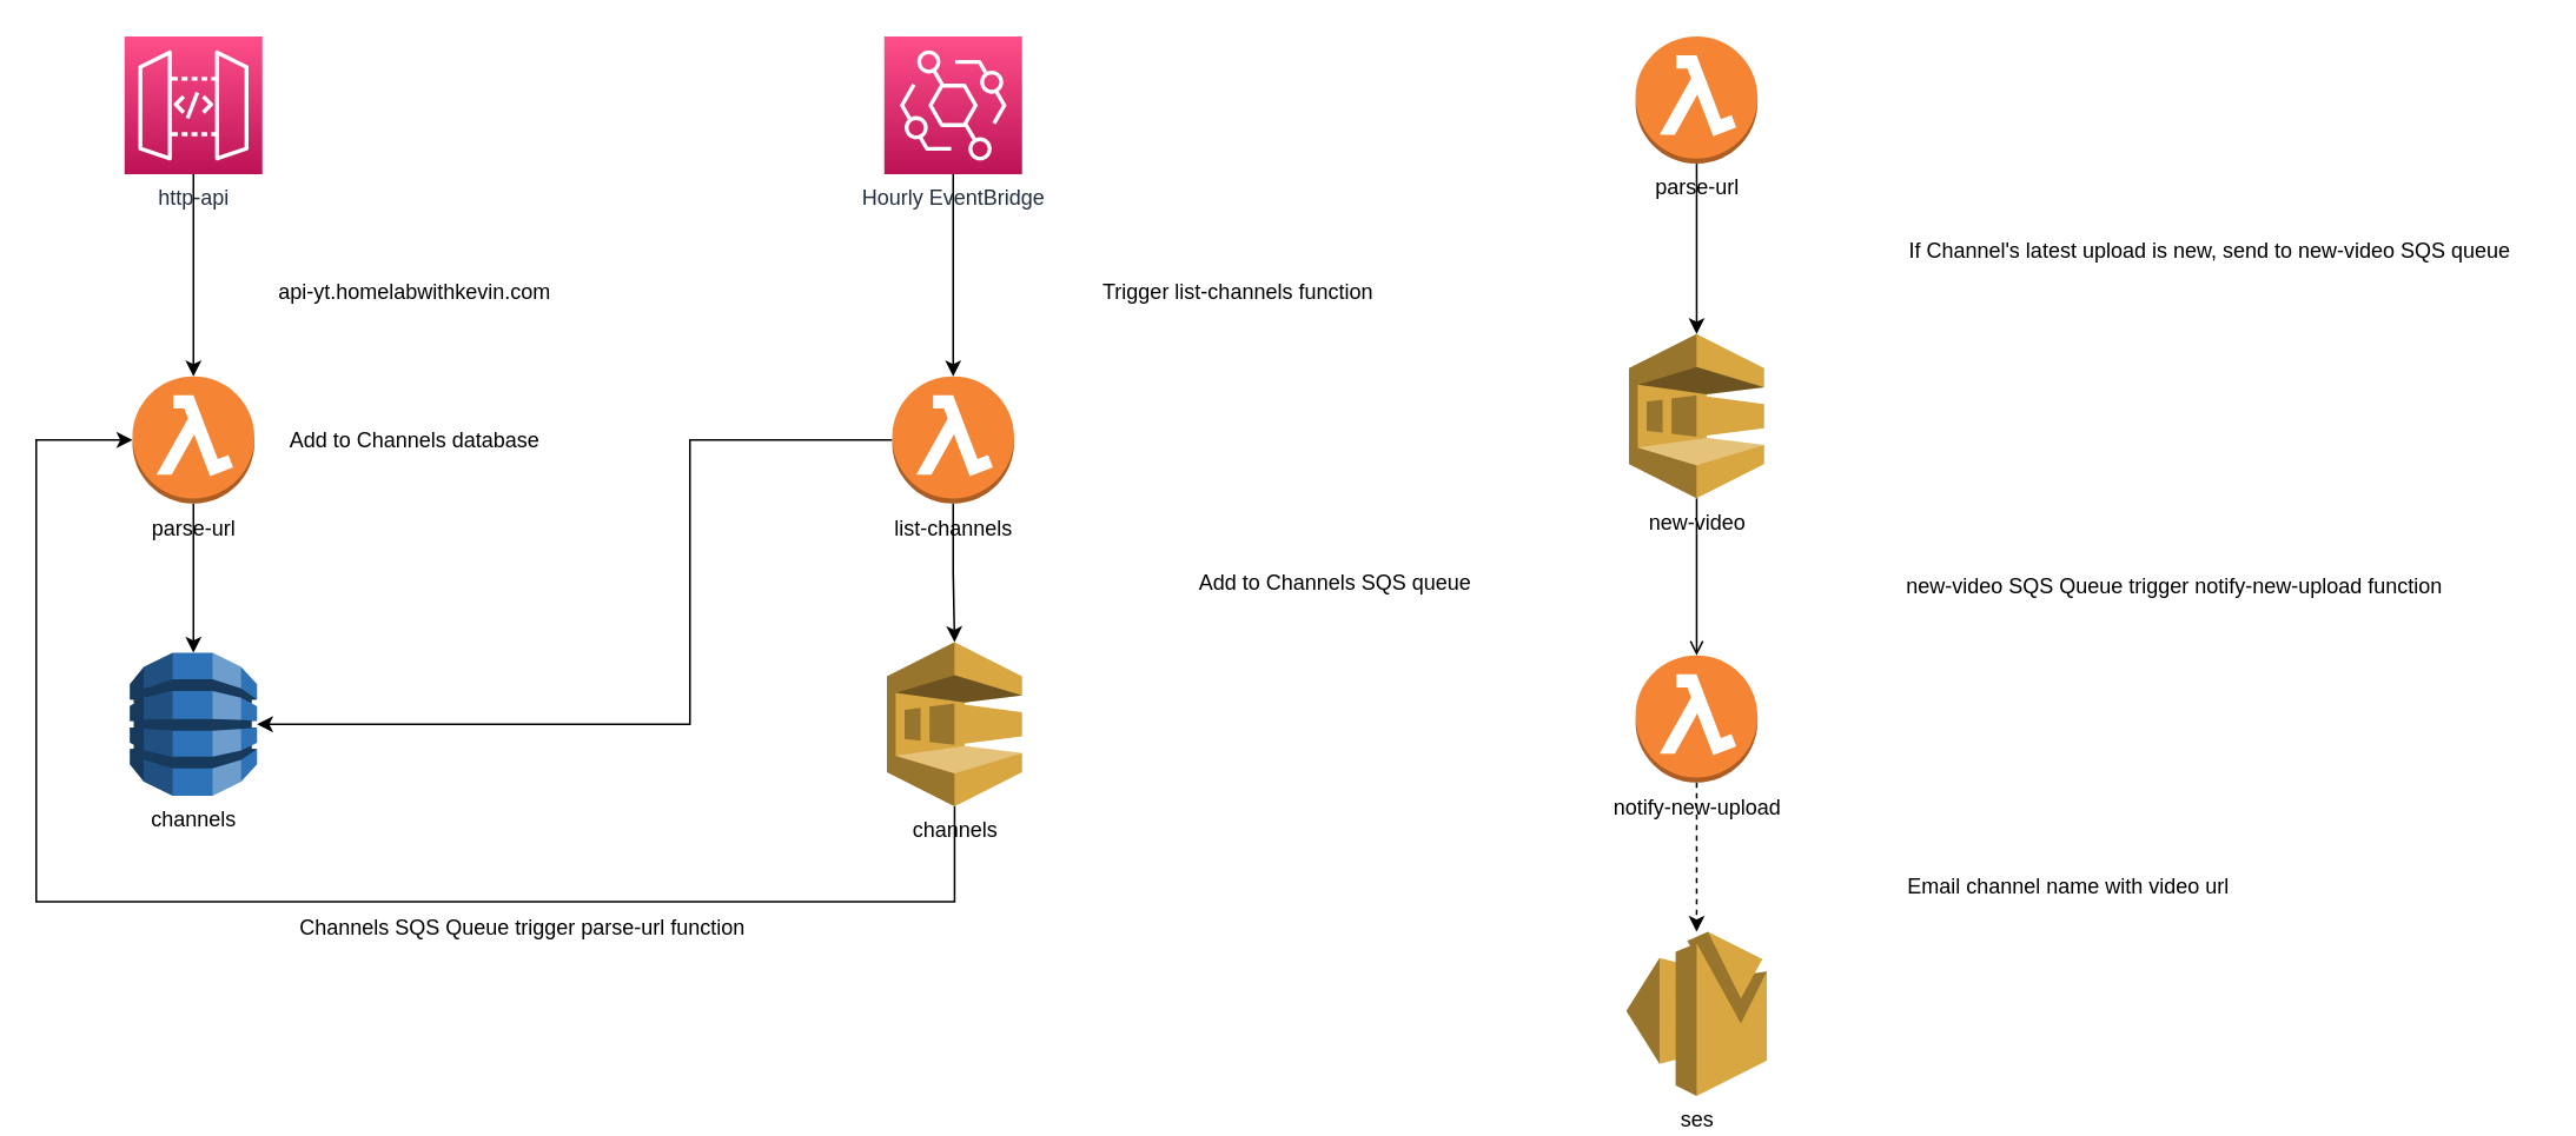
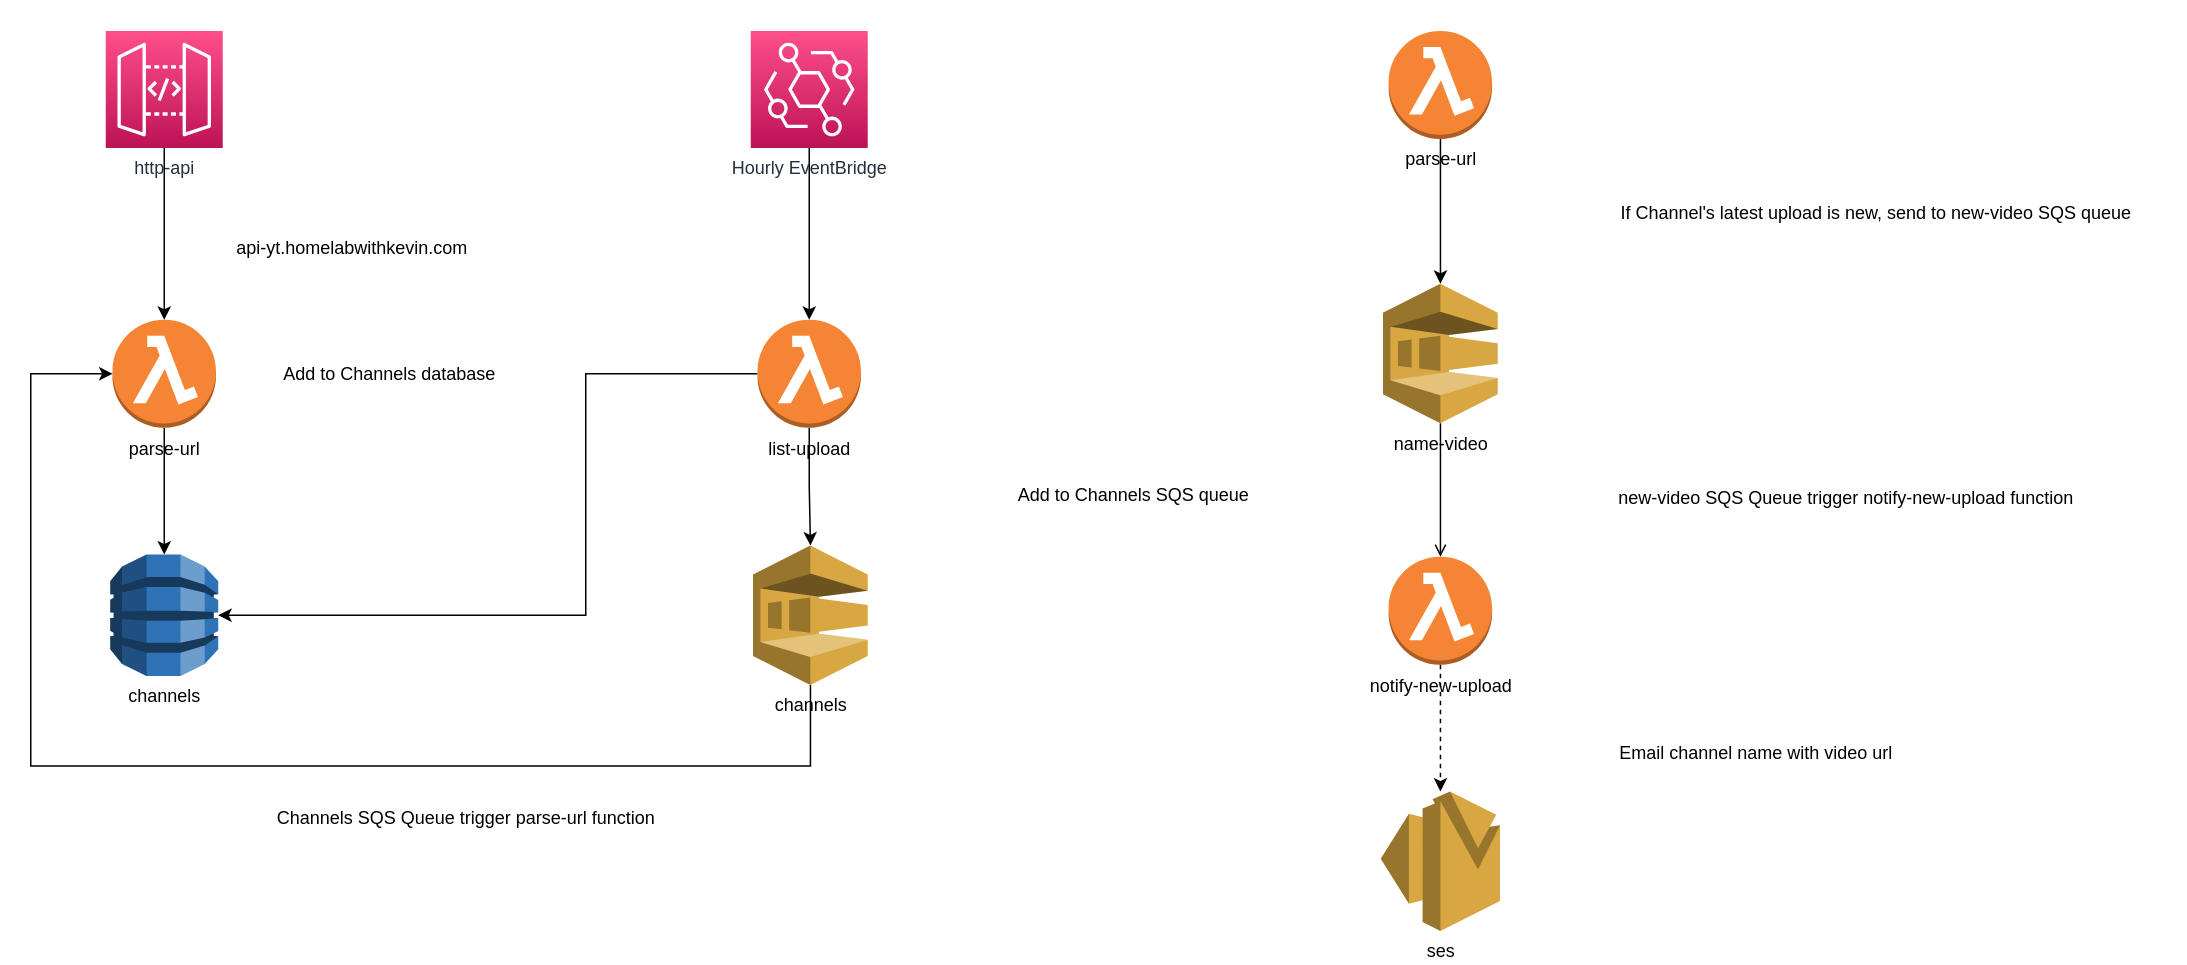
- <mxCell id="21" value="Trigger list-channels function" style="text;html=1;align=center;verticalAlign=middle;resizable=0;points=[];autosize=1;strokeColor=none;fillColor=none;" vertex="1" parent="1"><mxGeometry x="610" y="150" width="180" height="30" as="geometry" /></mxCell>
- <mxCell id="18" value="&lt;div&gt;Add to Channels database&lt;/div&gt;" style="text;html=1;align=center;verticalAlign=middle;resizable=0;points=[];autosize=1;strokeColor=none;fillColor=none;" vertex="1" parent="1"><mxGeometry x="148.5" y="233.5" width="170" height="30" as="geometry" /></mxCell>
+ <mxCell id="18" value="&lt;div&gt;Add to Channels database&lt;/div&gt;" style="text;html=1;align=center;verticalAlign=middle;resizable=0;points=[];autosize=1;strokeColor=none;fillColor=none;" vertex="1" parent="1"><mxGeometry x="173.5" y="233.5" width="170" height="30" as="geometry" /></mxCell>
- <mxCell id="15" value="new-video" style="outlineConnect=0;dashed=0;verticalLabelPosition=bottom;verticalAlign=top;align=center;html=1;shape=mxgraph.aws3.sqs;fillColor=#D9A741;gradientColor=none;" vertex="1" parent="1"><mxGeometry x="921.5" y="188.5" width="76.5" height="93" as="geometry" /></mxCell>
+ <mxCell id="15" value="name-video" style="outlineConnect=0;dashed=0;verticalLabelPosition=bottom;verticalAlign=top;align=center;html=1;shape=mxgraph.aws3.sqs;fillColor=#D9A741;gradientColor=none;" vertex="1" parent="1"><mxGeometry x="921.5" y="188.5" width="76.5" height="93" as="geometry" /></mxCell>
- <mxCell id="4" value="list-channels" style="outlineConnect=0;dashed=0;verticalLabelPosition=bottom;verticalAlign=top;align=center;html=1;shape=mxgraph.aws3.lambda_function;fillColor=#F58534;gradientColor=none;" vertex="1" parent="1"><mxGeometry x="504.5" y="212.5" width="69" height="72" as="geometry" /></mxCell>
+ <mxCell id="4" value="list-upload" style="outlineConnect=0;dashed=0;verticalLabelPosition=bottom;verticalAlign=top;align=center;html=1;shape=mxgraph.aws3.lambda_function;fillColor=#F58534;gradientColor=none;" vertex="1" parent="1"><mxGeometry x="504.5" y="212.5" width="69" height="72" as="geometry" /></mxCell>
- <mxCell id="24" value="Channels SQS Queue trigger parse-url function" style="text;html=1;align=center;verticalAlign=middle;resizable=0;points=[];autosize=1;strokeColor=none;fillColor=none;" vertex="1" parent="1"><mxGeometry x="155" y="510" width="280" height="30" as="geometry" /></mxCell>
+ <mxCell id="24" value="Channels SQS Queue trigger parse-url function" style="text;html=1;align=center;verticalAlign=middle;resizable=0;points=[];autosize=1;strokeColor=none;fillColor=none;" vertex="1" parent="1"><mxGeometry x="170" y="530" width="280" height="30" as="geometry" /></mxCell>
